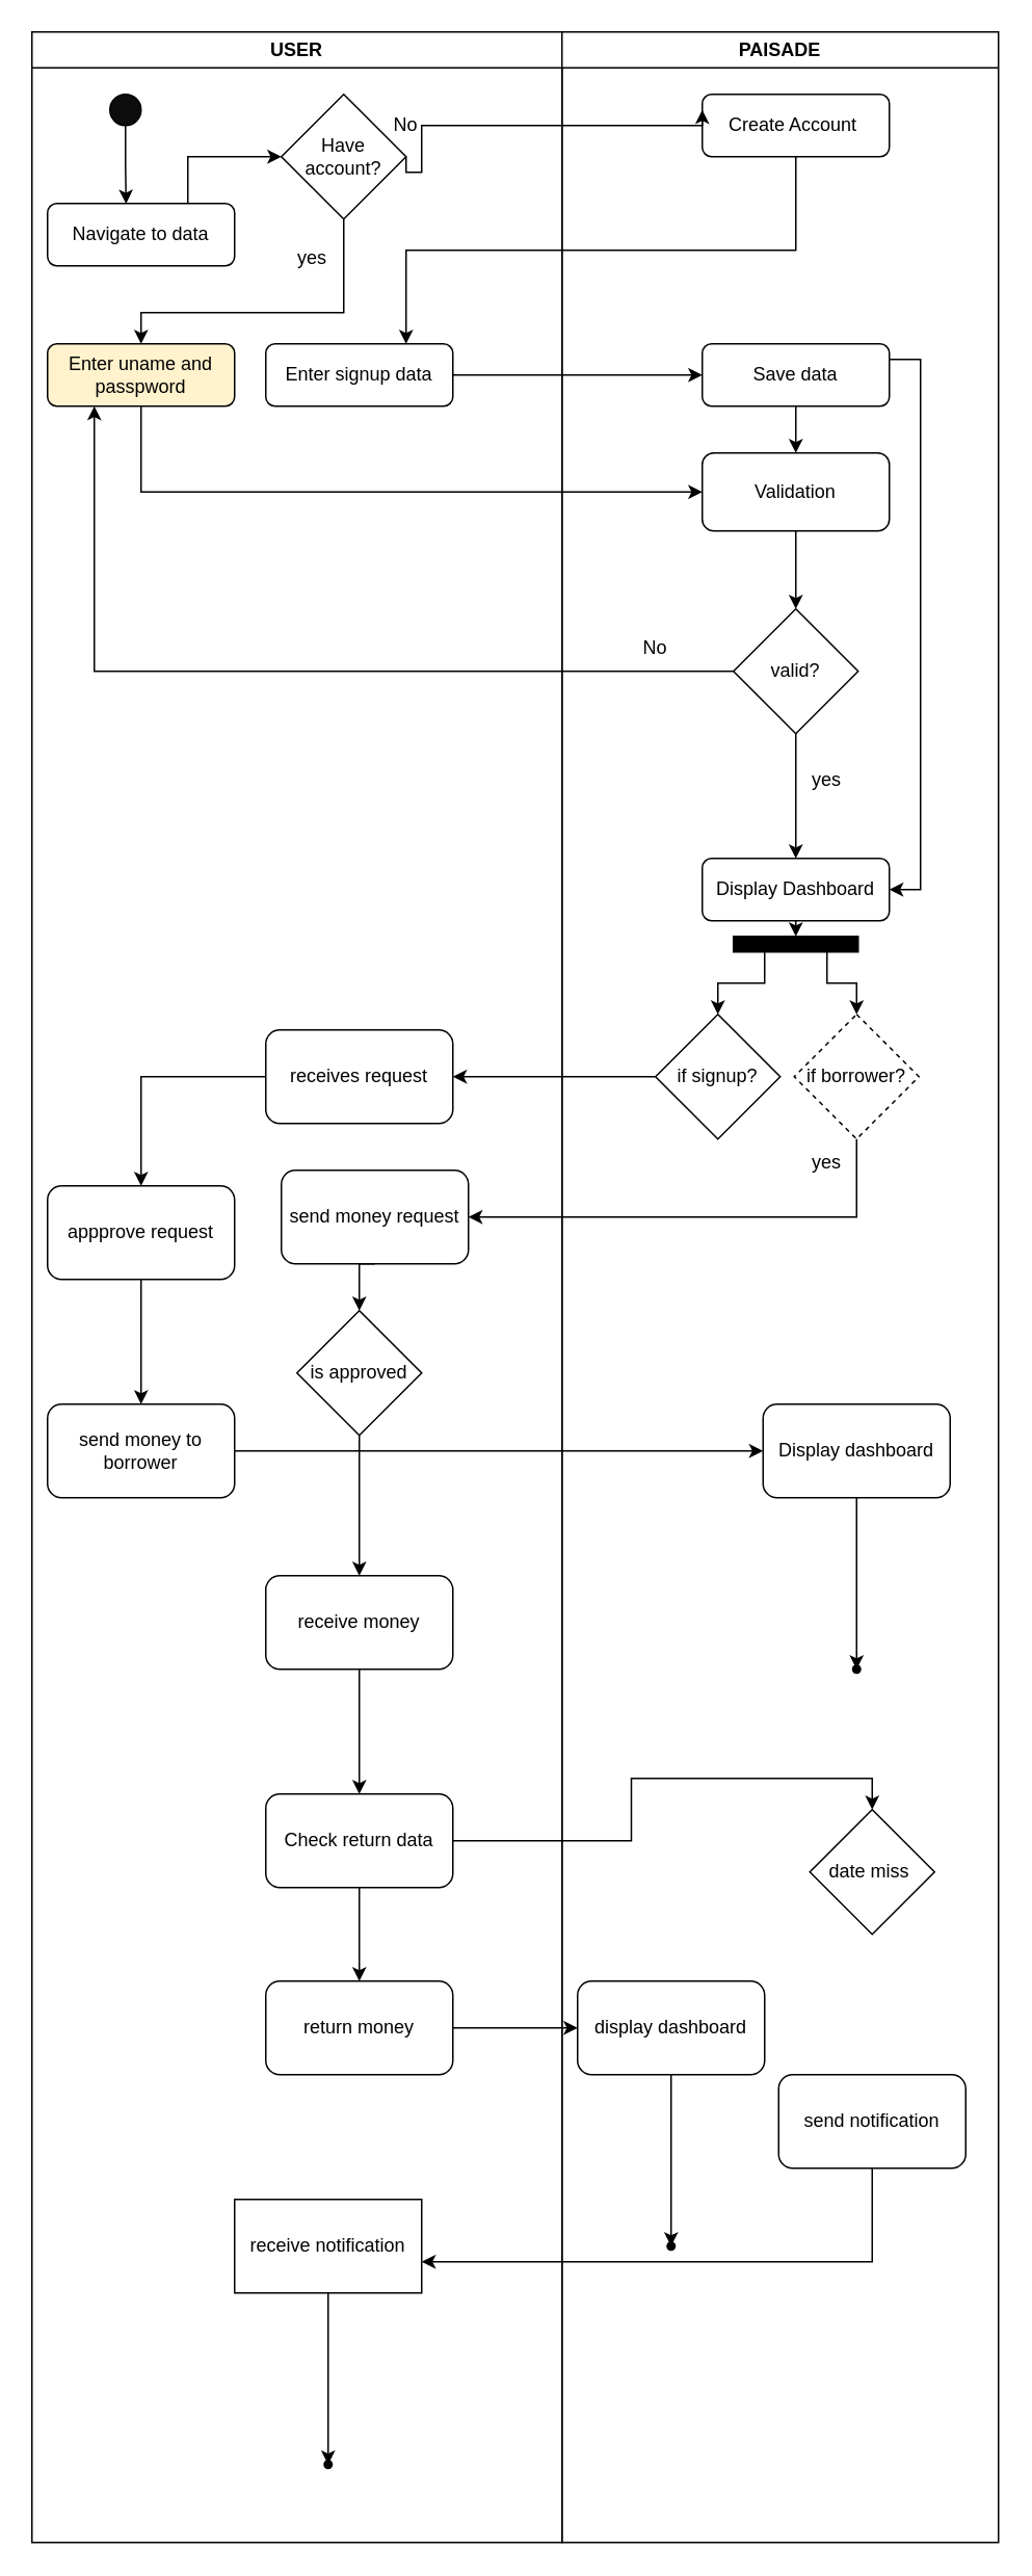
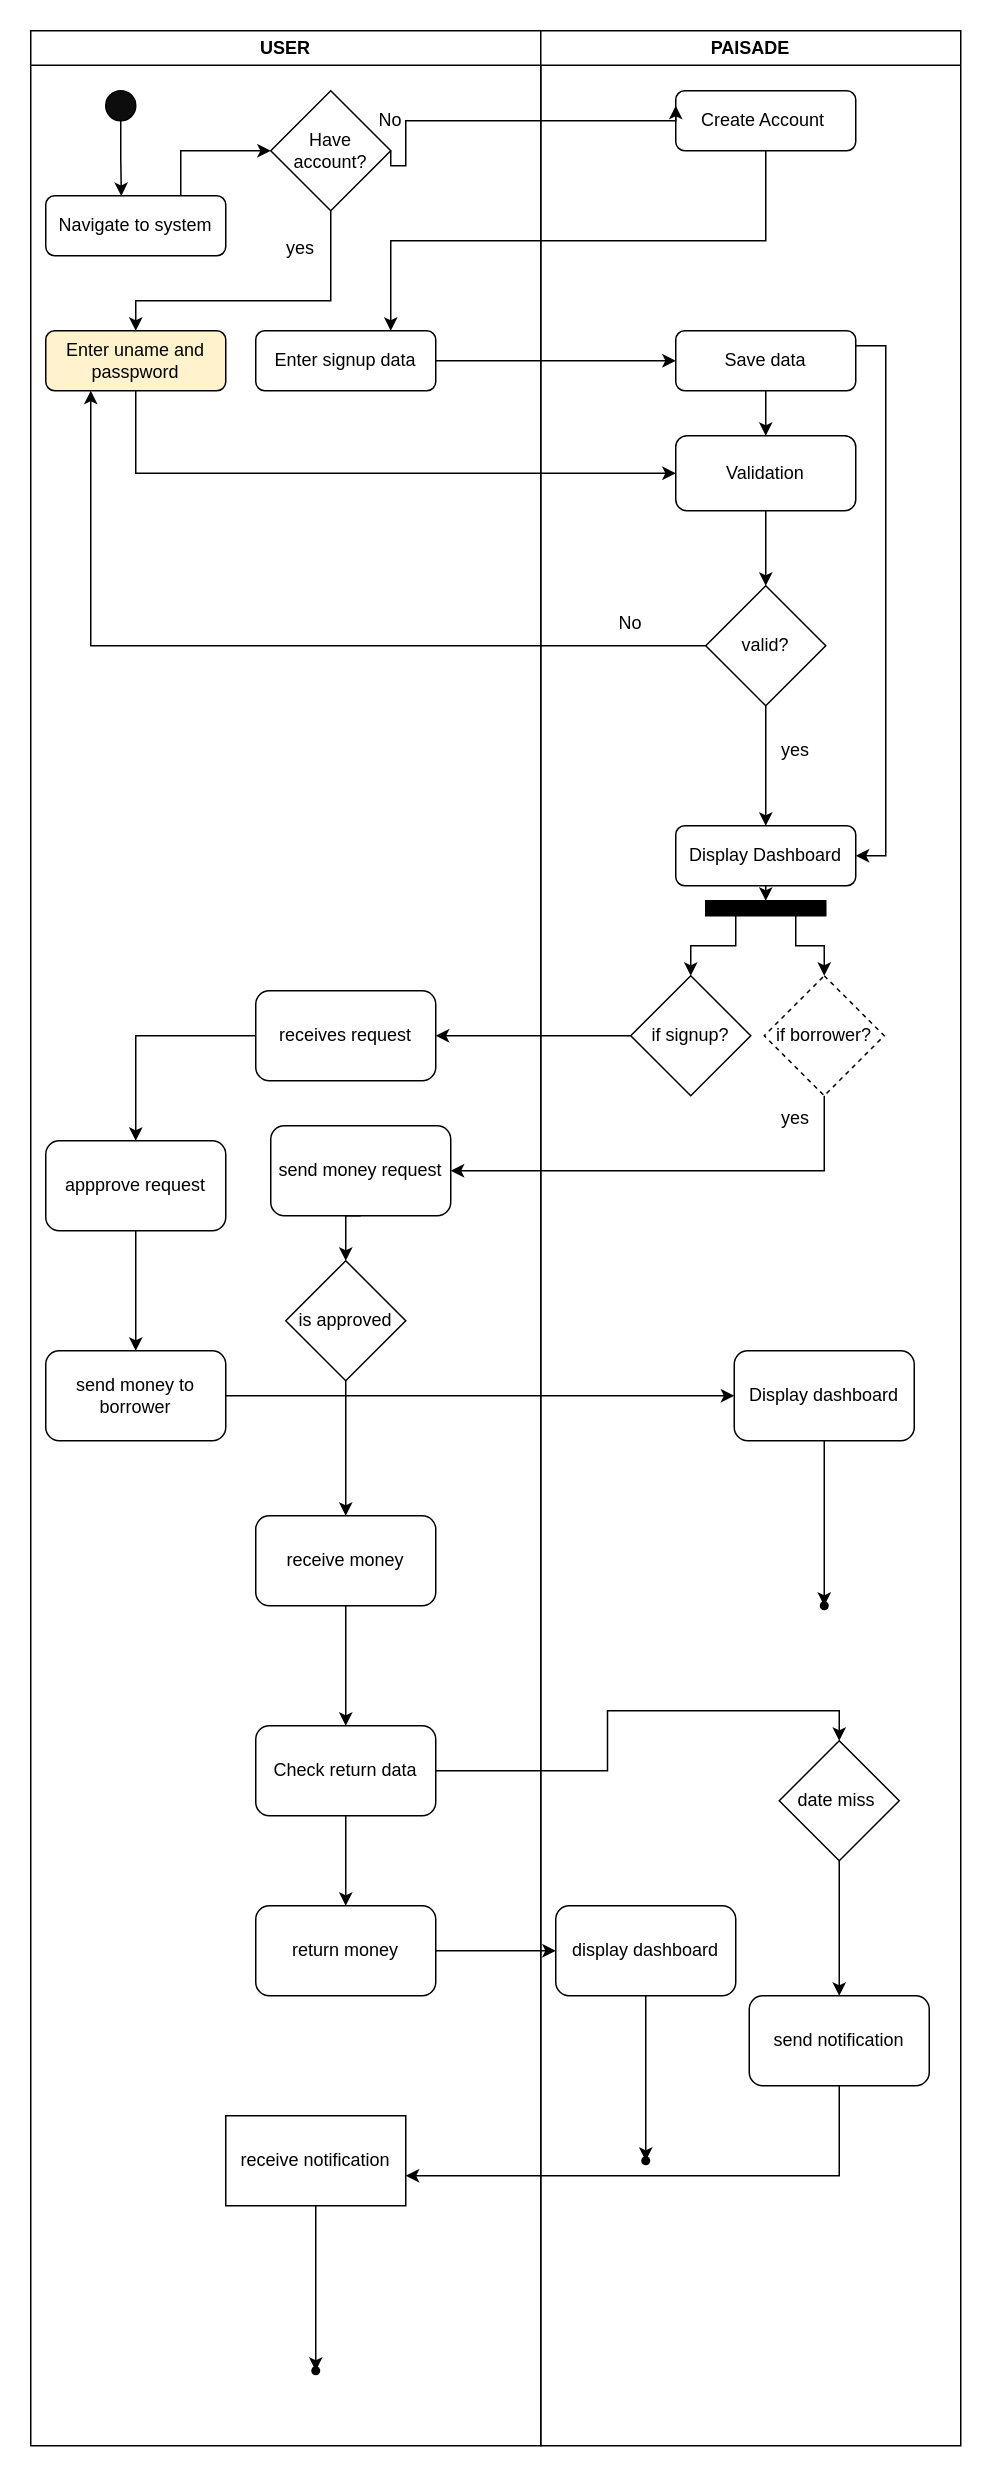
- <mxCell id="6" value="Navigate to data" style="rounded=1;whiteSpace=wrap;html=1;" parent="2" vertex="1"><mxGeometry x="10" y="110" width="120" height="40" as="geometry" /></mxCell>
+ <mxCell id="6" value="Navigate to system" style="rounded=1;whiteSpace=wrap;html=1;" parent="2" vertex="1"><mxGeometry x="10" y="110" width="120" height="40" as="geometry" /></mxCell>
+ <mxCell id="52" value="" style="edgeStyle=orthogonalEdgeStyle;rounded=0;orthogonalLoop=1;jettySize=auto;html=1;" parent="30" source="53" target="55" edge="1"><mxGeometry relative="1" as="geometry" /></mxCell>
